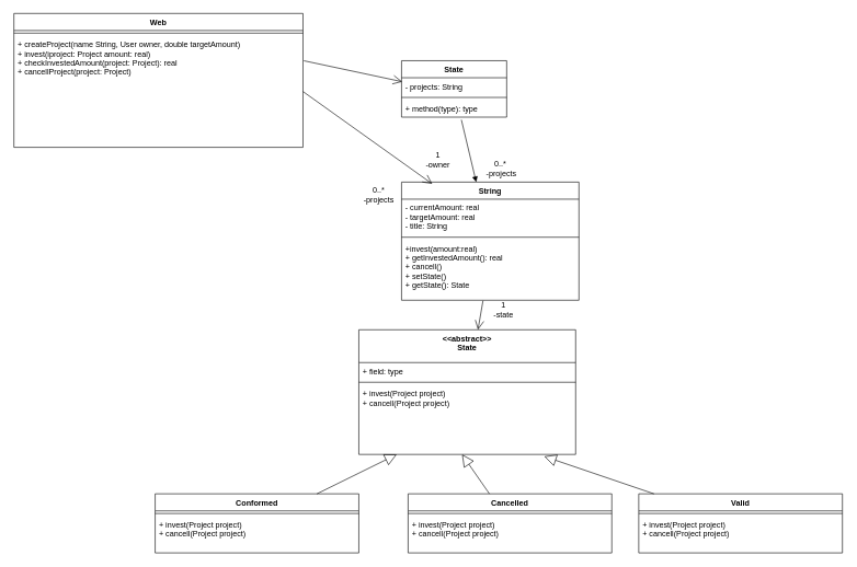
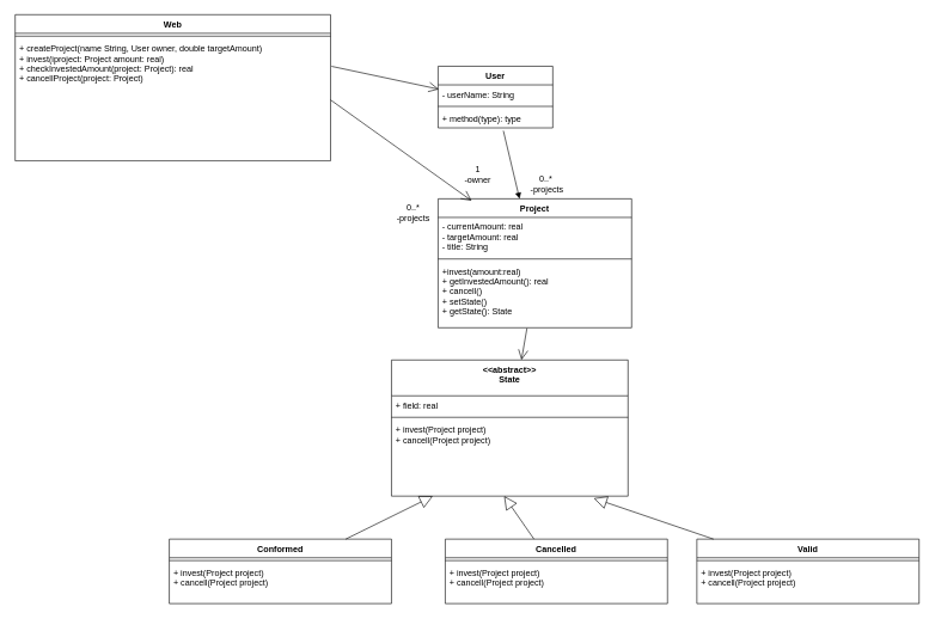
- <mxCell id="5" value="State" style="swimlane;fontStyle=1;align=center;verticalAlign=top;childLayout=stackLayout;horizontal=1;startSize=26;horizontalStack=0;resizeParent=1;resizeParentMax=0;resizeLast=0;collapsible=1;marginBottom=0;" vertex="1" parent="1"><mxGeometry x="610" y="92" width="160" height="86" as="geometry" /></mxCell>
+ <mxCell id="5" value="User" style="swimlane;fontStyle=1;align=center;verticalAlign=top;childLayout=stackLayout;horizontal=1;startSize=26;horizontalStack=0;resizeParent=1;resizeParentMax=0;resizeLast=0;collapsible=1;marginBottom=0;" vertex="1" parent="1"><mxGeometry x="610" y="92" width="160" height="86" as="geometry" /></mxCell>
- <mxCell id="6" value="- projects: String" style="text;strokeColor=none;fillColor=none;align=left;verticalAlign=top;spacingLeft=4;spacingRight=4;overflow=hidden;rotatable=0;points=[[0,0.5],[1,0.5]];portConstraint=eastwest;" vertex="1" parent="5"><mxGeometry y="26" width="160" height="26" as="geometry" /></mxCell>
+ <mxCell id="6" value="- userName: String" style="text;strokeColor=none;fillColor=none;align=left;verticalAlign=top;spacingLeft=4;spacingRight=4;overflow=hidden;rotatable=0;points=[[0,0.5],[1,0.5]];portConstraint=eastwest;" vertex="1" parent="5"><mxGeometry y="26" width="160" height="26" as="geometry" /></mxCell>
- <mxCell id="9" value="String" style="swimlane;fontStyle=1;align=center;verticalAlign=top;childLayout=stackLayout;horizontal=1;startSize=26;horizontalStack=0;resizeParent=1;resizeParentMax=0;resizeLast=0;collapsible=1;marginBottom=0;" vertex="1" parent="1"><mxGeometry x="610" y="277" width="270" height="180" as="geometry" /></mxCell>
+ <mxCell id="9" value="Project" style="swimlane;fontStyle=1;align=center;verticalAlign=top;childLayout=stackLayout;horizontal=1;startSize=26;horizontalStack=0;resizeParent=1;resizeParentMax=0;resizeLast=0;collapsible=1;marginBottom=0;" vertex="1" parent="1"><mxGeometry x="610" y="277" width="270" height="180" as="geometry" /></mxCell>
- <mxCell id="21" value="1&lt;br&gt;-state" style="text;html=1;align=center;verticalAlign=middle;resizable=0;points=[];autosize=1;strokeColor=none;fillColor=none;" vertex="1" parent="1"><mxGeometry x="740" y="457" width="50" height="30" as="geometry" /></mxCell>
- <mxCell id="17" value="+ field: type" style="text;strokeColor=none;fillColor=none;align=left;verticalAlign=top;spacingLeft=4;spacingRight=4;overflow=hidden;rotatable=0;points=[[0,0.5],[1,0.5]];portConstraint=eastwest;" vertex="1" parent="16"><mxGeometry y="50" width="330" height="26" as="geometry" /></mxCell>
+ <mxCell id="17" value="+ field: real" style="text;strokeColor=none;fillColor=none;align=left;verticalAlign=top;spacingLeft=4;spacingRight=4;overflow=hidden;rotatable=0;points=[[0,0.5],[1,0.5]];portConstraint=eastwest;" vertex="1" parent="16"><mxGeometry y="50" width="330" height="26" as="geometry" /></mxCell>
